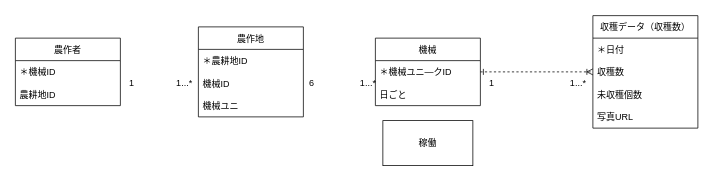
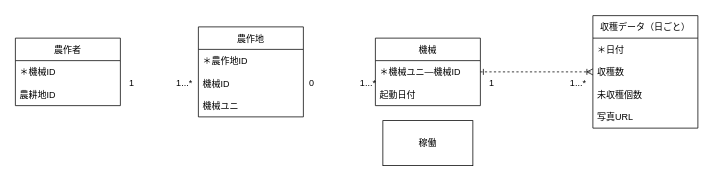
- <mxCell id="12" value="収穫データ（収穫数）" style="swimlane;fontStyle=0;childLayout=stackLayout;horizontal=1;startSize=30;horizontalStack=0;resizeParent=1;resizeParentMax=0;resizeLast=0;collapsible=1;marginBottom=0;" parent="1" vertex="1"><mxGeometry x="790" y="20" width="140" height="150" as="geometry" /></mxCell>
+ <mxCell id="12" value="収穫データ（日ごと）" style="swimlane;fontStyle=0;childLayout=stackLayout;horizontal=1;startSize=30;horizontalStack=0;resizeParent=1;resizeParentMax=0;resizeLast=0;collapsible=1;marginBottom=0;" parent="1" vertex="1"><mxGeometry x="790" y="20" width="140" height="150" as="geometry" /></mxCell>
- <mxCell id="6" value="＊農耕地ID" style="text;strokeColor=none;fillColor=none;align=left;verticalAlign=middle;spacingLeft=4;spacingRight=4;overflow=hidden;points=[[0,0.5],[1,0.5]];portConstraint=eastwest;rotatable=0;" parent="5" vertex="1"><mxGeometry y="30" width="140" height="30" as="geometry" /></mxCell>
+ <mxCell id="6" value="＊農作地ID" style="text;strokeColor=none;fillColor=none;align=left;verticalAlign=middle;spacingLeft=4;spacingRight=4;overflow=hidden;points=[[0,0.5],[1,0.5]];portConstraint=eastwest;rotatable=0;" parent="5" vertex="1"><mxGeometry y="30" width="140" height="30" as="geometry" /></mxCell>
- <mxCell id="10" value="＊機械ユニ―クID" style="text;strokeColor=none;fillColor=none;align=left;verticalAlign=middle;spacingLeft=4;spacingRight=4;overflow=hidden;points=[[0,0.5],[1,0.5]];portConstraint=eastwest;rotatable=0;" parent="9" vertex="1"><mxGeometry y="30" width="140" height="30" as="geometry" /></mxCell>
+ <mxCell id="10" value="＊機械ユニ―機械ID" style="text;strokeColor=none;fillColor=none;align=left;verticalAlign=middle;spacingLeft=4;spacingRight=4;overflow=hidden;points=[[0,0.5],[1,0.5]];portConstraint=eastwest;rotatable=0;" parent="9" vertex="1"><mxGeometry y="30" width="140" height="30" as="geometry" /></mxCell>
- <mxCell id="20" value="6" style="text;html=1;align=center;verticalAlign=middle;resizable=0;points=[];autosize=1;strokeColor=none;fillColor=none;" parent="1" vertex="1"><mxGeometry x="400" y="95" width="30" height="30" as="geometry" /></mxCell>
+ <mxCell id="20" value="0" style="text;html=1;align=center;verticalAlign=middle;resizable=0;points=[];autosize=1;strokeColor=none;fillColor=none;" parent="1" vertex="1"><mxGeometry x="400" y="95" width="30" height="30" as="geometry" /></mxCell>
- <mxCell id="11" value="日ごと" style="text;strokeColor=none;fillColor=none;align=left;verticalAlign=middle;spacingLeft=4;spacingRight=4;overflow=hidden;points=[[0,0.5],[1,0.5]];portConstraint=eastwest;rotatable=0;" parent="9" vertex="1"><mxGeometry y="60" width="140" height="30" as="geometry" /></mxCell>
+ <mxCell id="11" value="起動日付" style="text;strokeColor=none;fillColor=none;align=left;verticalAlign=middle;spacingLeft=4;spacingRight=4;overflow=hidden;points=[[0,0.5],[1,0.5]];portConstraint=eastwest;rotatable=0;" parent="9" vertex="1"><mxGeometry y="60" width="140" height="30" as="geometry" /></mxCell>
